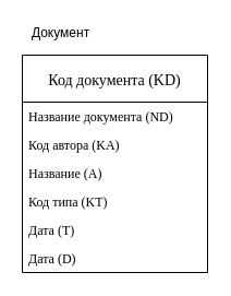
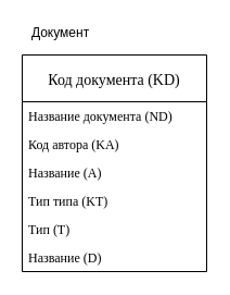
- <mxCell id="6" value="Код типа (KT)" style="text;strokeColor=none;fillColor=none;spacingLeft=4;spacingRight=4;overflow=hidden;rotatable=0;points=[[0,0.5],[1,0.5]];portConstraint=eastwest;fontSize=12;fontFamily=Times New Roman;" vertex="1" parent="2"><mxGeometry y="121" width="170" height="26" as="geometry" /></mxCell>
+ <mxCell id="6" value="Тип типа (KT)" style="text;strokeColor=none;fillColor=none;spacingLeft=4;spacingRight=4;overflow=hidden;rotatable=0;points=[[0,0.5],[1,0.5]];portConstraint=eastwest;fontSize=12;fontFamily=Times New Roman;" vertex="1" parent="2"><mxGeometry y="121" width="170" height="26" as="geometry" /></mxCell>
- <mxCell id="7" value="Дата (T)" style="text;strokeColor=none;fillColor=none;spacingLeft=4;spacingRight=4;overflow=hidden;rotatable=0;points=[[0,0.5],[1,0.5]];portConstraint=eastwest;fontSize=12;fontFamily=Times New Roman;" vertex="1" parent="2"><mxGeometry y="147" width="170" height="26" as="geometry" /></mxCell>
+ <mxCell id="7" value="Тип (T)" style="text;strokeColor=none;fillColor=none;spacingLeft=4;spacingRight=4;overflow=hidden;rotatable=0;points=[[0,0.5],[1,0.5]];portConstraint=eastwest;fontSize=12;fontFamily=Times New Roman;" vertex="1" parent="2"><mxGeometry y="147" width="170" height="26" as="geometry" /></mxCell>
- <mxCell id="8" value="Дата (D)" style="text;strokeColor=none;fillColor=none;spacingLeft=4;spacingRight=4;overflow=hidden;rotatable=0;points=[[0,0.5],[1,0.5]];portConstraint=eastwest;fontSize=12;fontFamily=Times New Roman;" vertex="1" parent="2"><mxGeometry y="173" width="170" height="26" as="geometry" /></mxCell>
+ <mxCell id="8" value="Название (D)" style="text;strokeColor=none;fillColor=none;spacingLeft=4;spacingRight=4;overflow=hidden;rotatable=0;points=[[0,0.5],[1,0.5]];portConstraint=eastwest;fontSize=12;fontFamily=Times New Roman;" vertex="1" parent="2"><mxGeometry y="173" width="170" height="26" as="geometry" /></mxCell>
